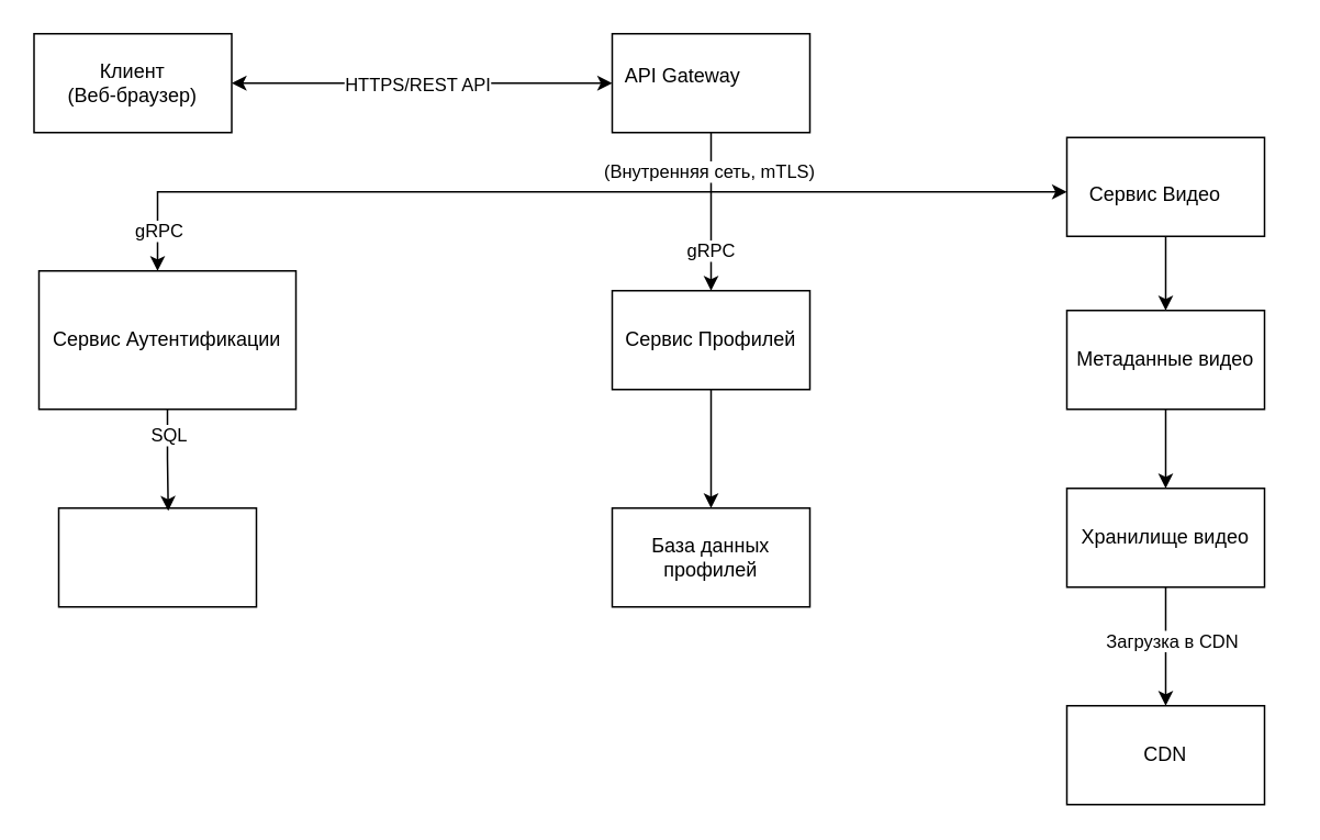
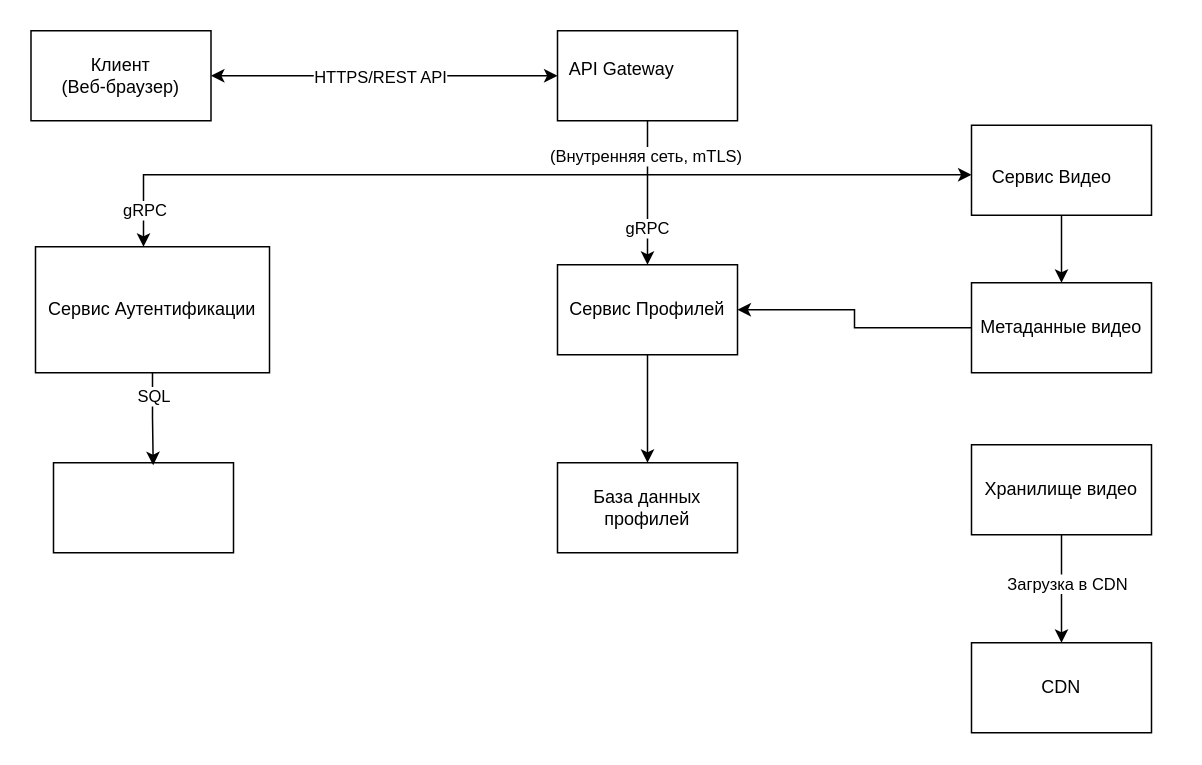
- <mxCell id="21" style="edgeStyle=orthogonalEdgeStyle;rounded=0;orthogonalLoop=1;jettySize=auto;html=1;entryX=0.5;entryY=0;entryDx=0;entryDy=0;" edge="1" parent="1" source="22" target="25"><mxGeometry relative="1" as="geometry" /></mxCell>
+ <mxCell id="21" style="edgeStyle=orthogonalEdgeStyle;rounded=0;orthogonalLoop=1;jettySize=auto;html=1;" edge="1" parent="1" source="22" target="10"><mxGeometry relative="1" as="geometry" /></mxCell>
